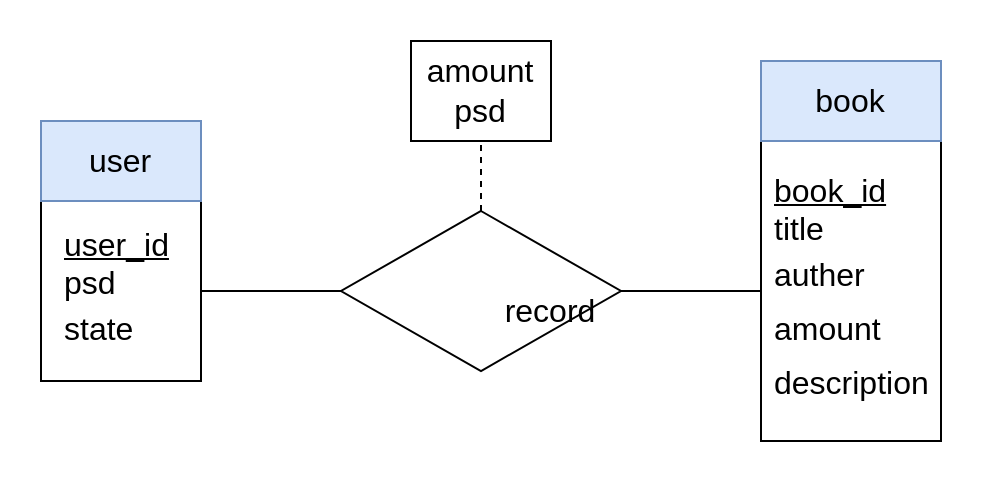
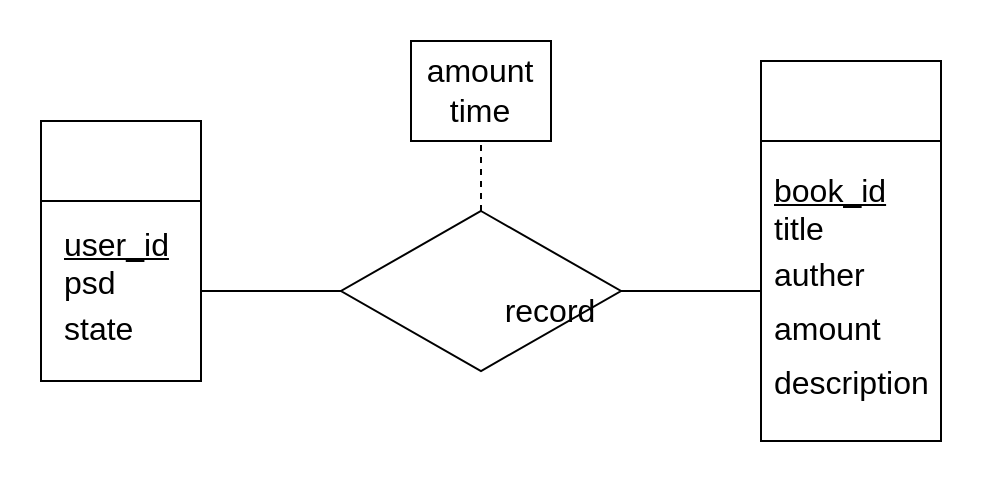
- <mxCell id="14" value="&lt;div&gt;amount&lt;/div&gt;&lt;div&gt;psd&lt;br&gt;&lt;/div&gt;" style="text;html=1;strokeColor=none;fillColor=none;align=center;verticalAlign=middle;whiteSpace=wrap;rounded=0;fontSize=16;" vertex="1" parent="1"><mxGeometry x="205" y="20" width="70" height="50" as="geometry" /></mxCell>
+ <mxCell id="14" value="&lt;div&gt;amount&lt;/div&gt;&lt;div&gt;time&lt;br&gt;&lt;/div&gt;" style="text;html=1;strokeColor=none;fillColor=none;align=center;verticalAlign=middle;whiteSpace=wrap;rounded=0;fontSize=16;" vertex="1" parent="1"><mxGeometry x="205" y="20" width="70" height="50" as="geometry" /></mxCell>
- <mxCell id="8" value="book" style="text;html=1;strokeColor=#6c8ebf;fillColor=#dae8fc;align=center;verticalAlign=middle;whiteSpace=wrap;rounded=0;fontSize=16;" vertex="1" parent="1"><mxGeometry x="380" y="30" width="90" height="40" as="geometry" /></mxCell>
- <mxCell id="4" value="user" style="text;html=1;strokeColor=#6c8ebf;fillColor=#dae8fc;align=center;verticalAlign=middle;whiteSpace=wrap;rounded=0;fontSize=16;" vertex="1" parent="1"><mxGeometry x="20" y="60" width="80" height="40" as="geometry" /></mxCell>
